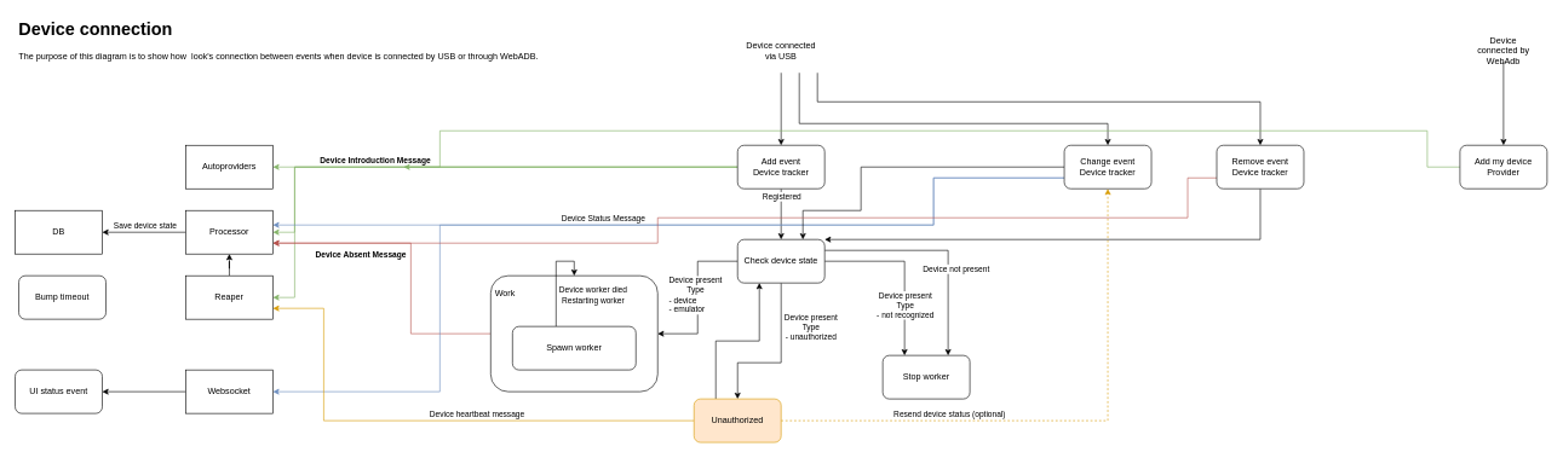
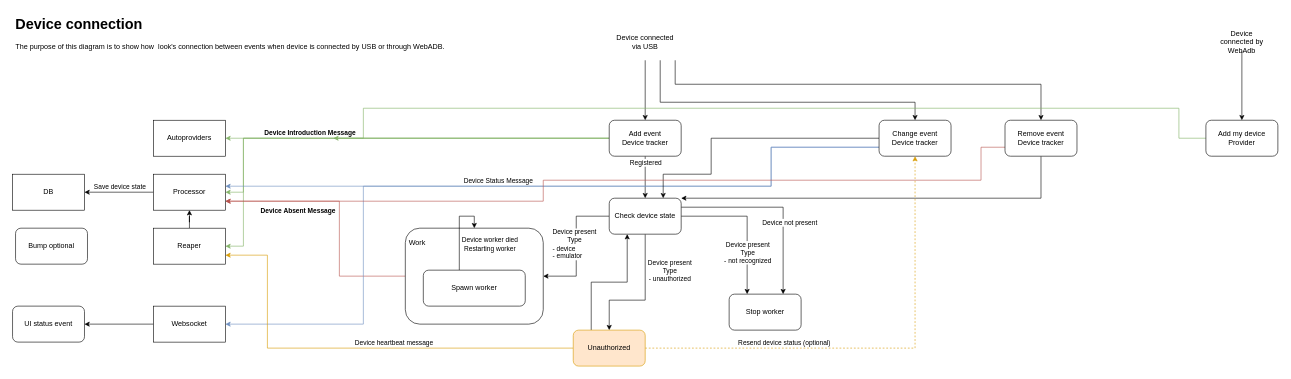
- <mxCell id="23" value="Bump timeout" style="rounded=1;whiteSpace=wrap;html=1;" vertex="1" parent="1"><mxGeometry x="25" y="380" width="120" height="60" as="geometry" /></mxCell>
+ <mxCell id="23" value="Bump optional" style="rounded=1;whiteSpace=wrap;html=1;" vertex="1" parent="1"><mxGeometry x="25" y="380" width="120" height="60" as="geometry" /></mxCell>
